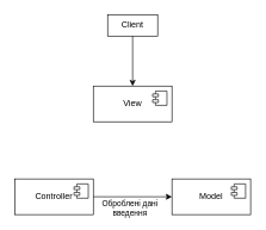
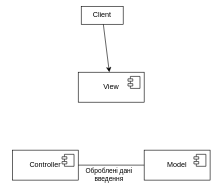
- <mxCell id="8" value="Client" style="html=1;whiteSpace=wrap;" vertex="1" parent="1"><mxGeometry x="150" y="20" width="70" height="30" as="geometry" /></mxCell>
+ <mxCell id="8" value="Client" style="html=1;whiteSpace=wrap;" vertex="1" parent="1"><mxGeometry x="135" y="10" width="70" height="30" as="geometry" /></mxCell>
- <mxCell id="10" value="" style="endArrow=classic;html=1;rounded=0;" edge="1" parent="1" source="6" target="2"><mxGeometry width="50" height="50" relative="1" as="geometry"><mxPoint x="140" y="400" as="sourcePoint" /><mxPoint x="190" y="350" as="targetPoint" /></mxGeometry></mxCell>
+ <mxCell id="10" value="" style="endArrow=none;html=1;rounded=0;" edge="1" parent="1" source="6" target="2"><mxGeometry width="50" height="50" relative="1" as="geometry"><mxPoint x="140" y="400" as="sourcePoint" /><mxPoint x="190" y="350" as="targetPoint" /></mxGeometry></mxCell>
